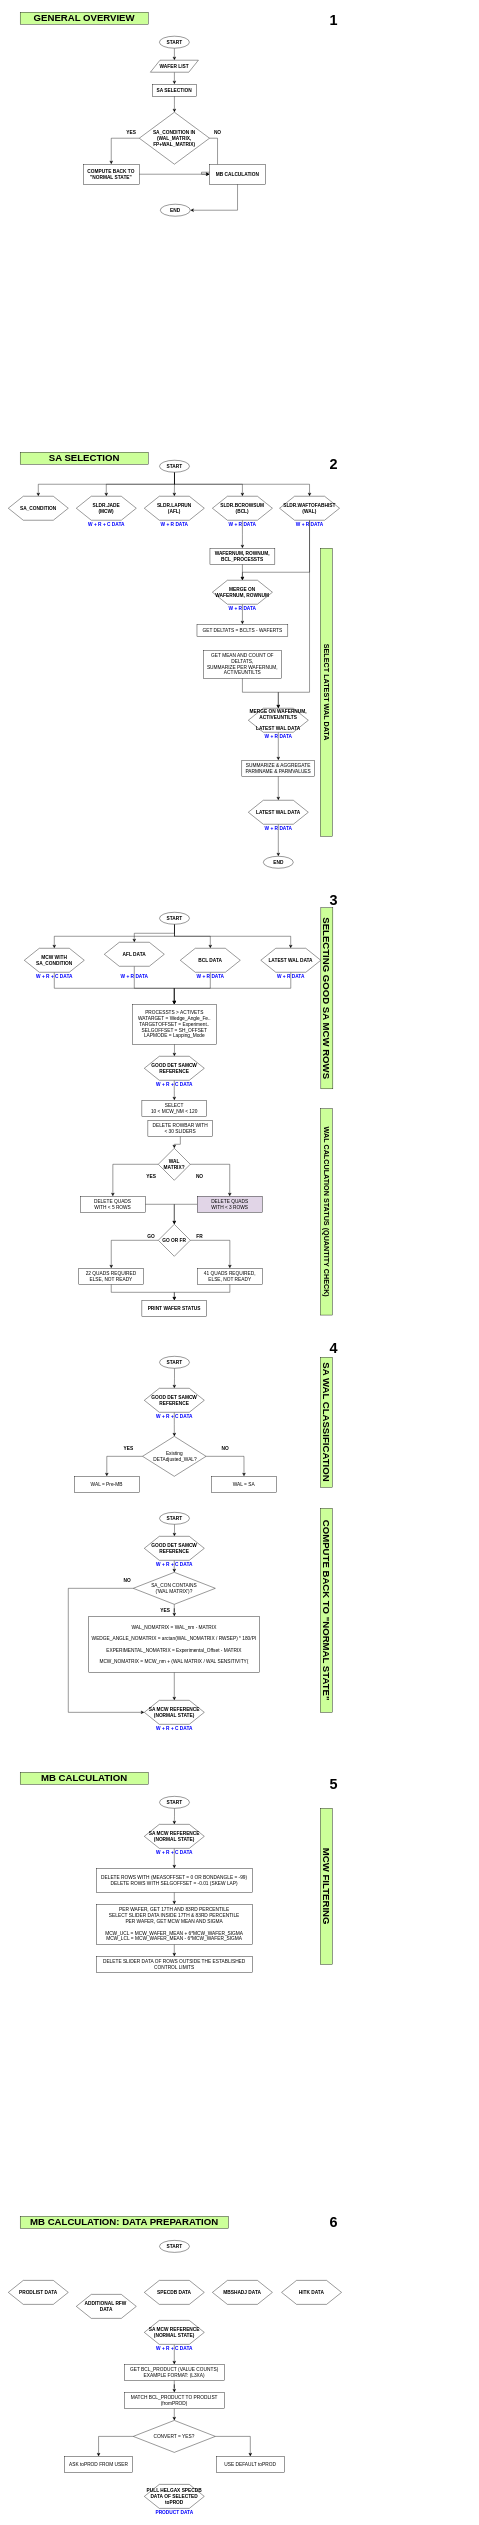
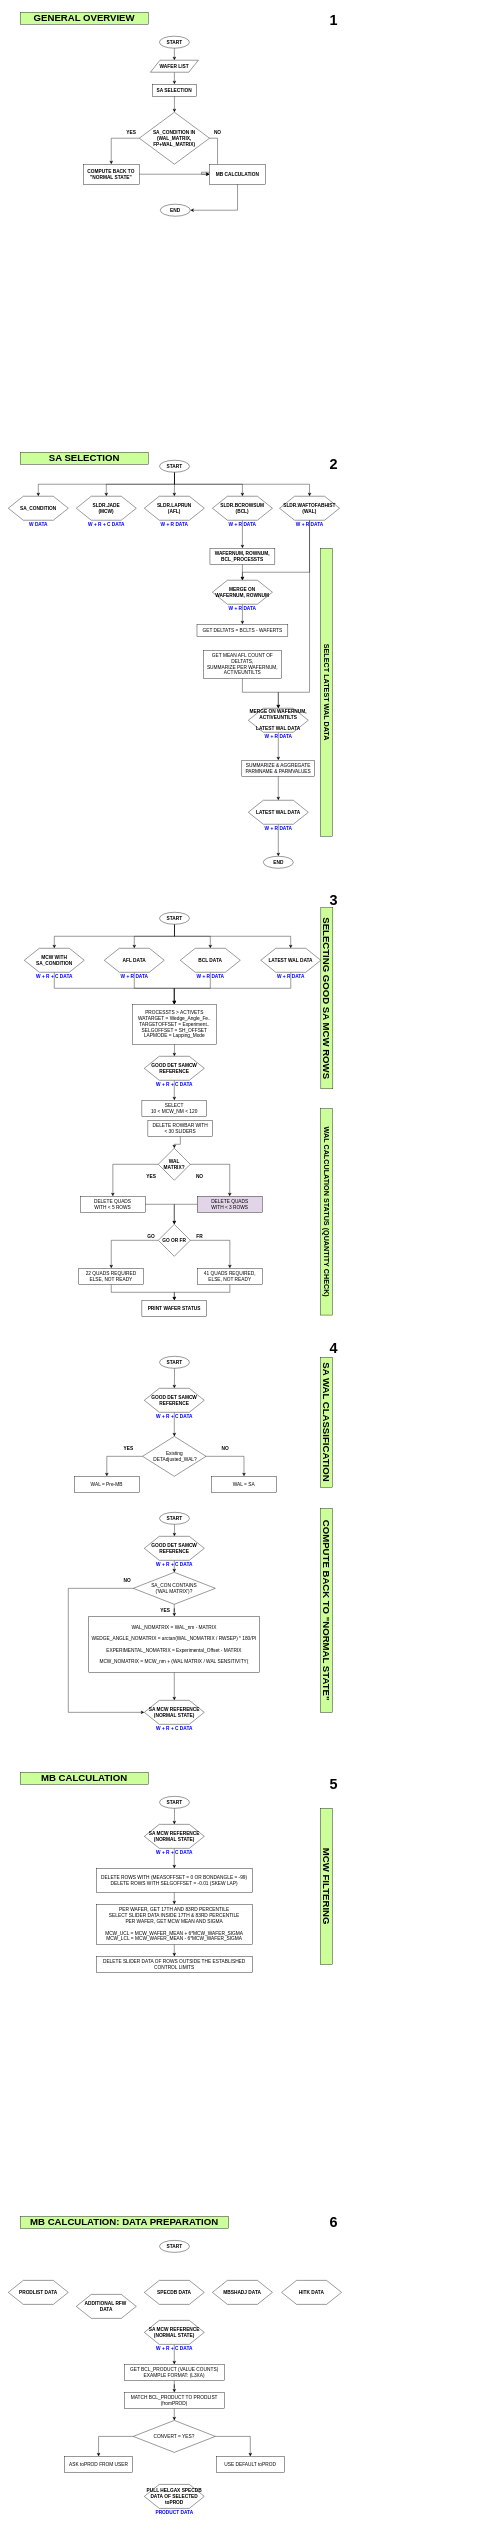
+ <mxCell id="39" value="&lt;font color=&quot;#0000ff&quot;&gt;W DATA&lt;/font&gt;" style="text;html=1;align=center;verticalAlign=middle;resizable=0;points=[];autosize=1;fontStyle=1" vertex="1" parent="1"><mxGeometry x="65" y="1300" width="60" height="20" as="geometry" /></mxCell>
- <mxCell id="47" value="GET MEAN AND COUNT OF DELTATS,&lt;br&gt;SUMMARIZE PER WAFERNUM, ACTIVEUNTILTS" style="rounded=0;whiteSpace=wrap;html=1;fontStyle=0" vertex="1" parent="1"><mxGeometry x="507.9" y="1625" width="194.73" height="70" as="geometry" /></mxCell>
+ <mxCell id="47" value="GET MEAN AFL COUNT OF DELTATS,&lt;br&gt;SUMMARIZE PER WAFERNUM, ACTIVEUNTILTS" style="rounded=0;whiteSpace=wrap;html=1;fontStyle=0" vertex="1" parent="1"><mxGeometry x="507.9" y="1625" width="194.73" height="70" as="geometry" /></mxCell>
- <mxCell id="79" value="AFL DATA" style="shape=hexagon;perimeter=hexagonPerimeter2;whiteSpace=wrap;html=1;fontStyle=1" vertex="1" parent="1"><mxGeometry x="260" y="2355" width="150" height="60" as="geometry" /></mxCell>
+ <mxCell id="79" value="AFL DATA" style="shape=hexagon;perimeter=hexagonPerimeter2;whiteSpace=wrap;html=1;fontStyle=1" vertex="1" parent="1"><mxGeometry x="260" y="2370" width="150" height="60" as="geometry" /></mxCell>
